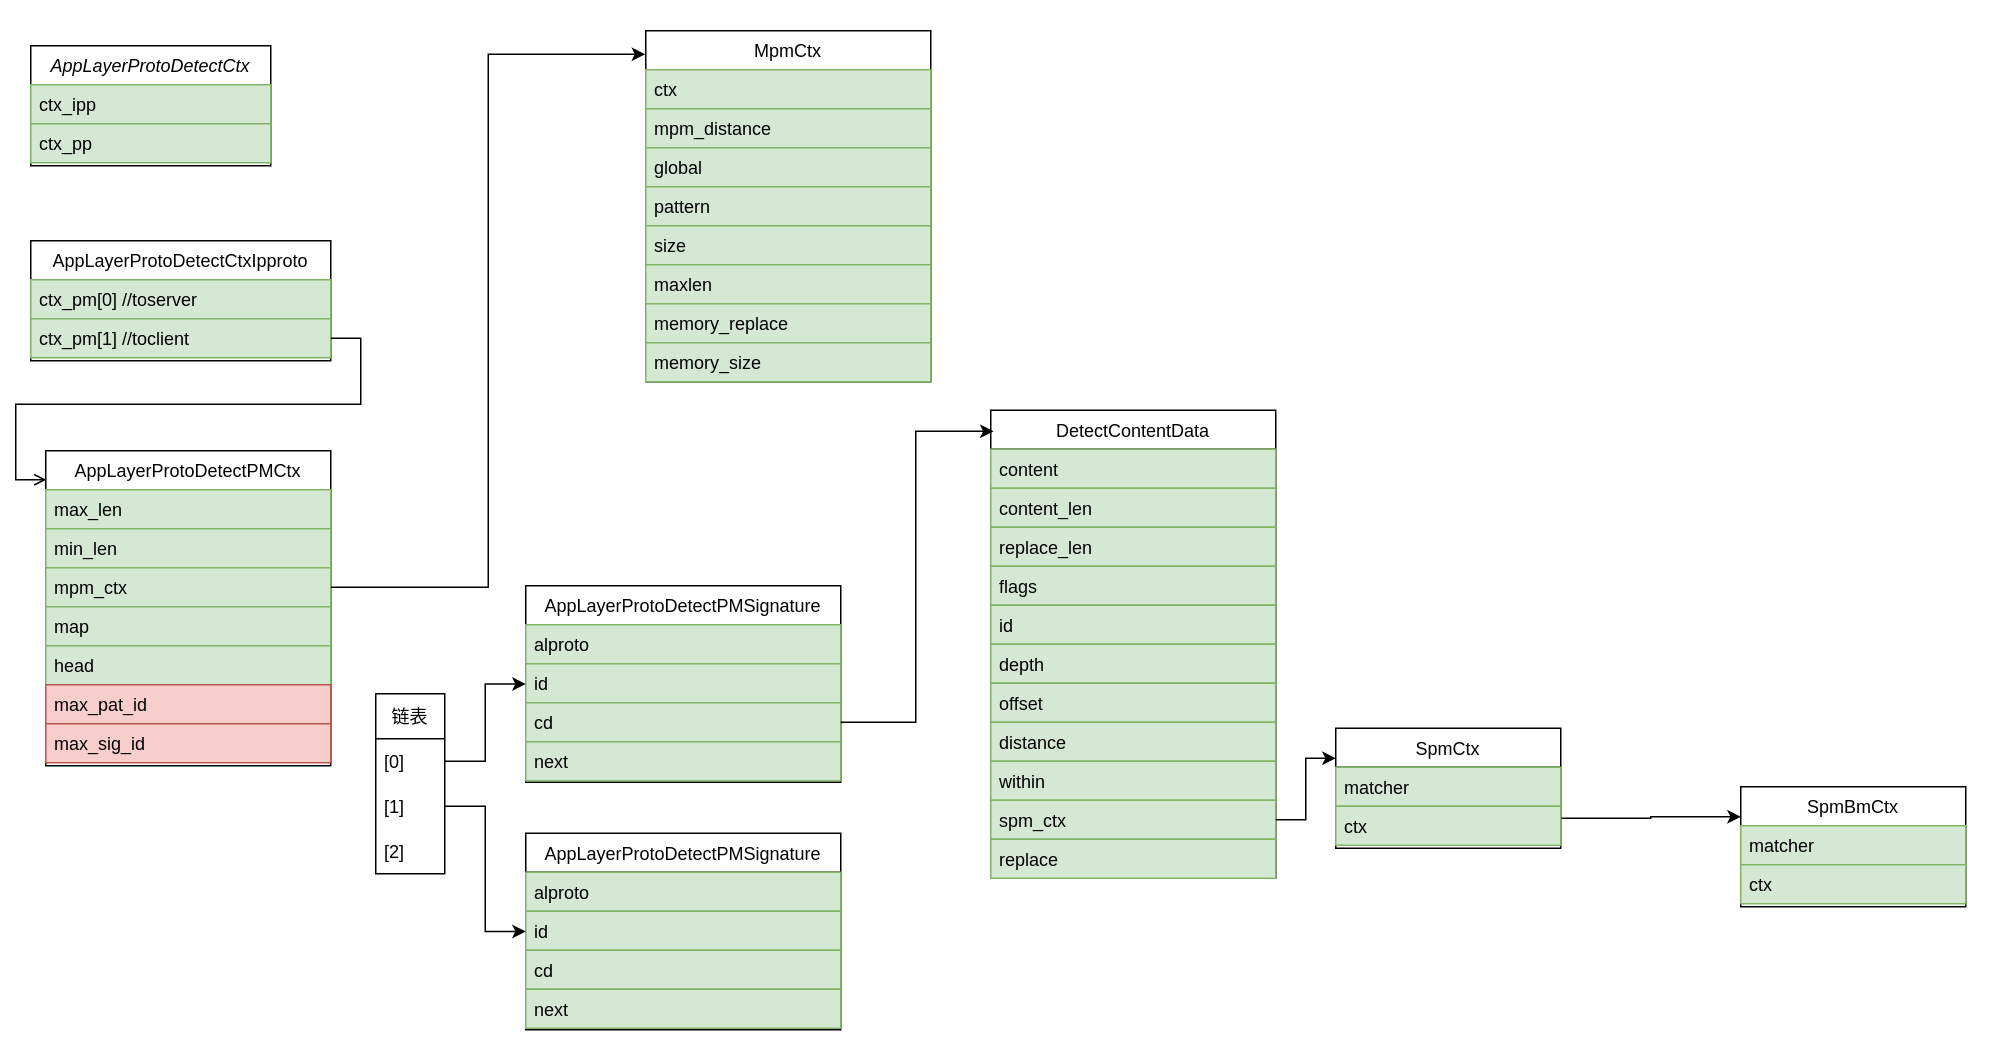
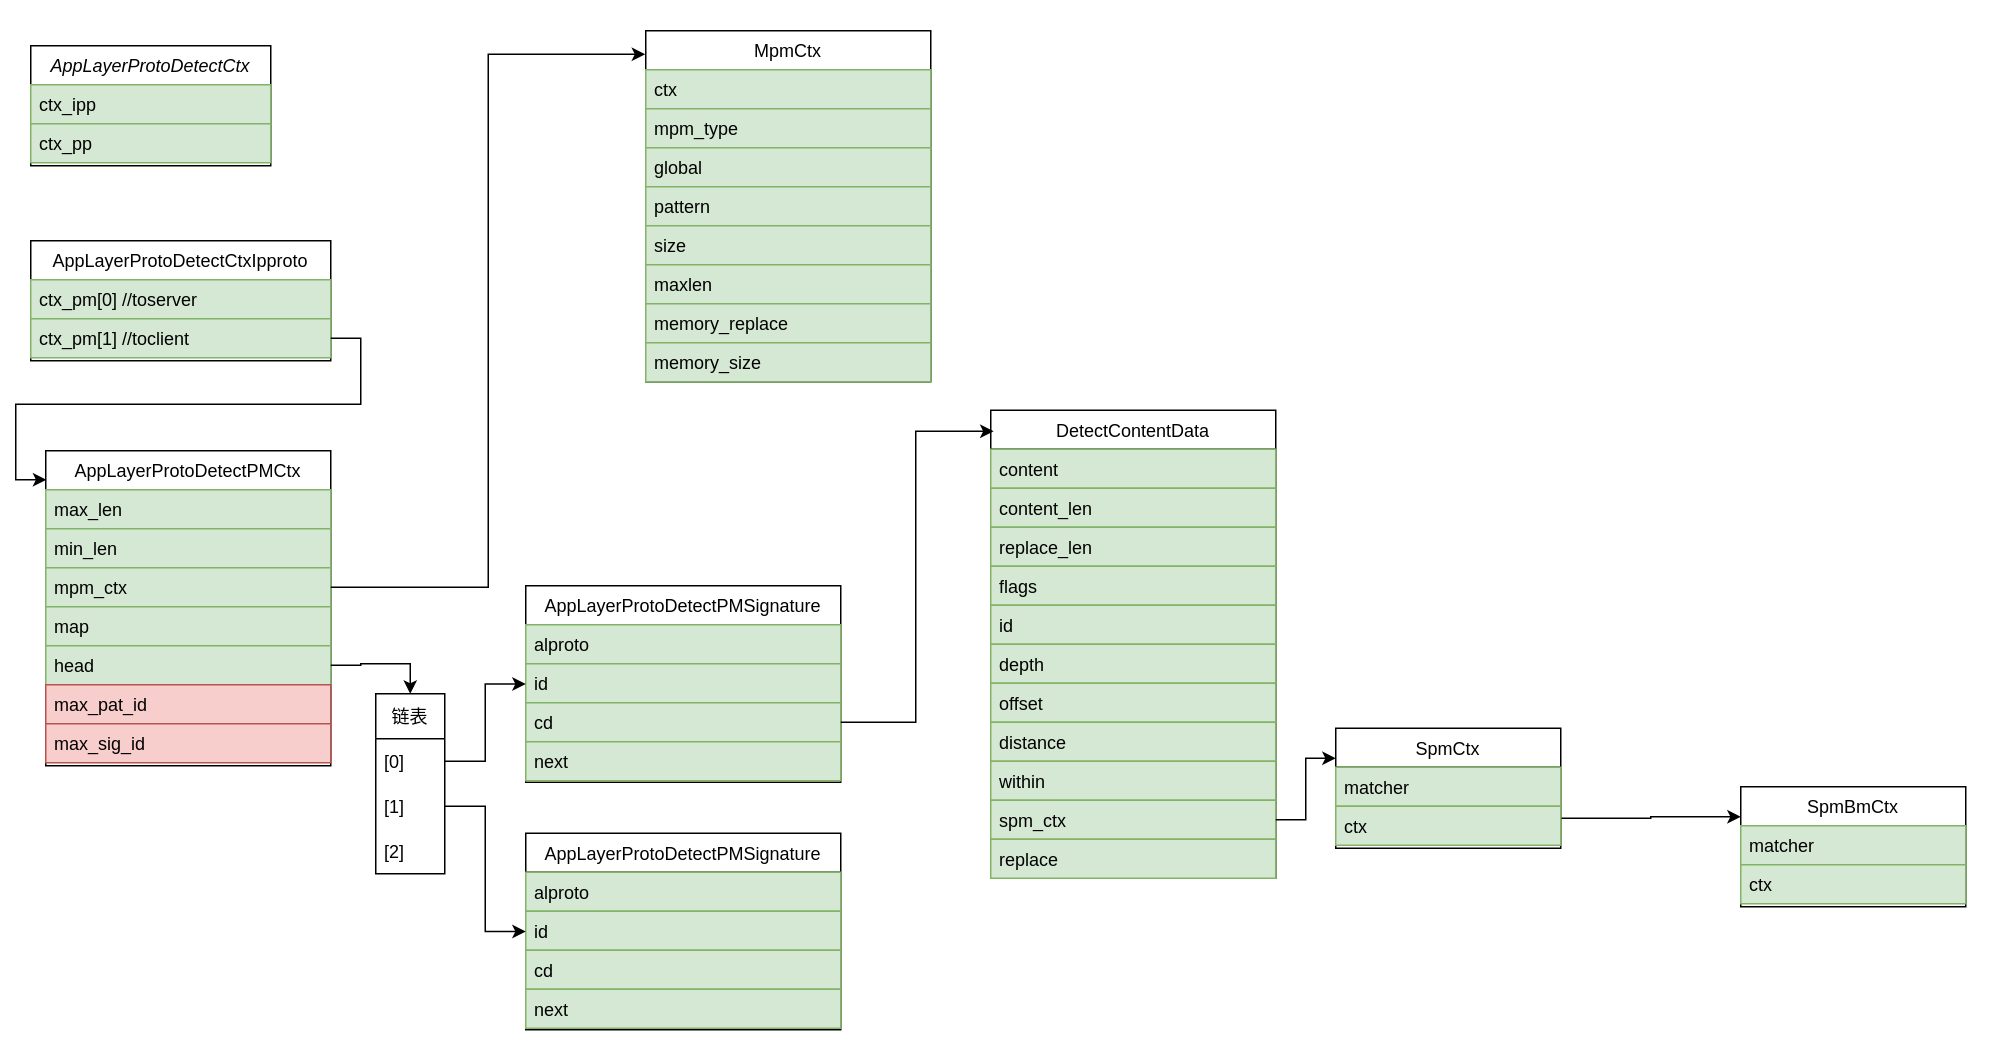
- <mxCell id="20" value="mpm_distance" style="text;align=left;verticalAlign=top;spacingLeft=4;spacingRight=4;overflow=hidden;rotatable=0;points=[[0,0.5],[1,0.5]];portConstraint=eastwest;fillColor=#d5e8d4;strokeColor=#82b366;" vertex="1" parent="18"><mxGeometry y="52" width="190" height="26" as="geometry" /></mxCell>
+ <mxCell id="20" value="mpm_type" style="text;align=left;verticalAlign=top;spacingLeft=4;spacingRight=4;overflow=hidden;rotatable=0;points=[[0,0.5],[1,0.5]];portConstraint=eastwest;fillColor=#d5e8d4;strokeColor=#82b366;" vertex="1" parent="18"><mxGeometry y="52" width="190" height="26" as="geometry" /></mxCell>
- <mxCell id="16" style="edgeStyle=orthogonalEdgeStyle;rounded=0;orthogonalLoop=1;jettySize=auto;html=1;exitX=1;exitY=0.5;exitDx=0;exitDy=0;entryX=0.002;entryY=0.092;entryDx=0;entryDy=0;entryPerimeter=0;endArrow=open;" edge="1" parent="1" source="7" target="8"><mxGeometry relative="1" as="geometry" /></mxCell>
+ <mxCell id="16" style="edgeStyle=orthogonalEdgeStyle;rounded=0;orthogonalLoop=1;jettySize=auto;html=1;exitX=1;exitY=0.5;exitDx=0;exitDy=0;entryX=0.002;entryY=0.092;entryDx=0;entryDy=0;entryPerimeter=0;" edge="1" parent="1" source="7" target="8"><mxGeometry relative="1" as="geometry" /></mxCell>
+ <mxCell id="62" style="edgeStyle=orthogonalEdgeStyle;rounded=0;orthogonalLoop=1;jettySize=auto;html=1;exitX=1;exitY=0.5;exitDx=0;exitDy=0;entryX=0.5;entryY=0;entryDx=0;entryDy=0;" edge="1" parent="1" source="13" target="58"><mxGeometry relative="1" as="geometry" /></mxCell>
